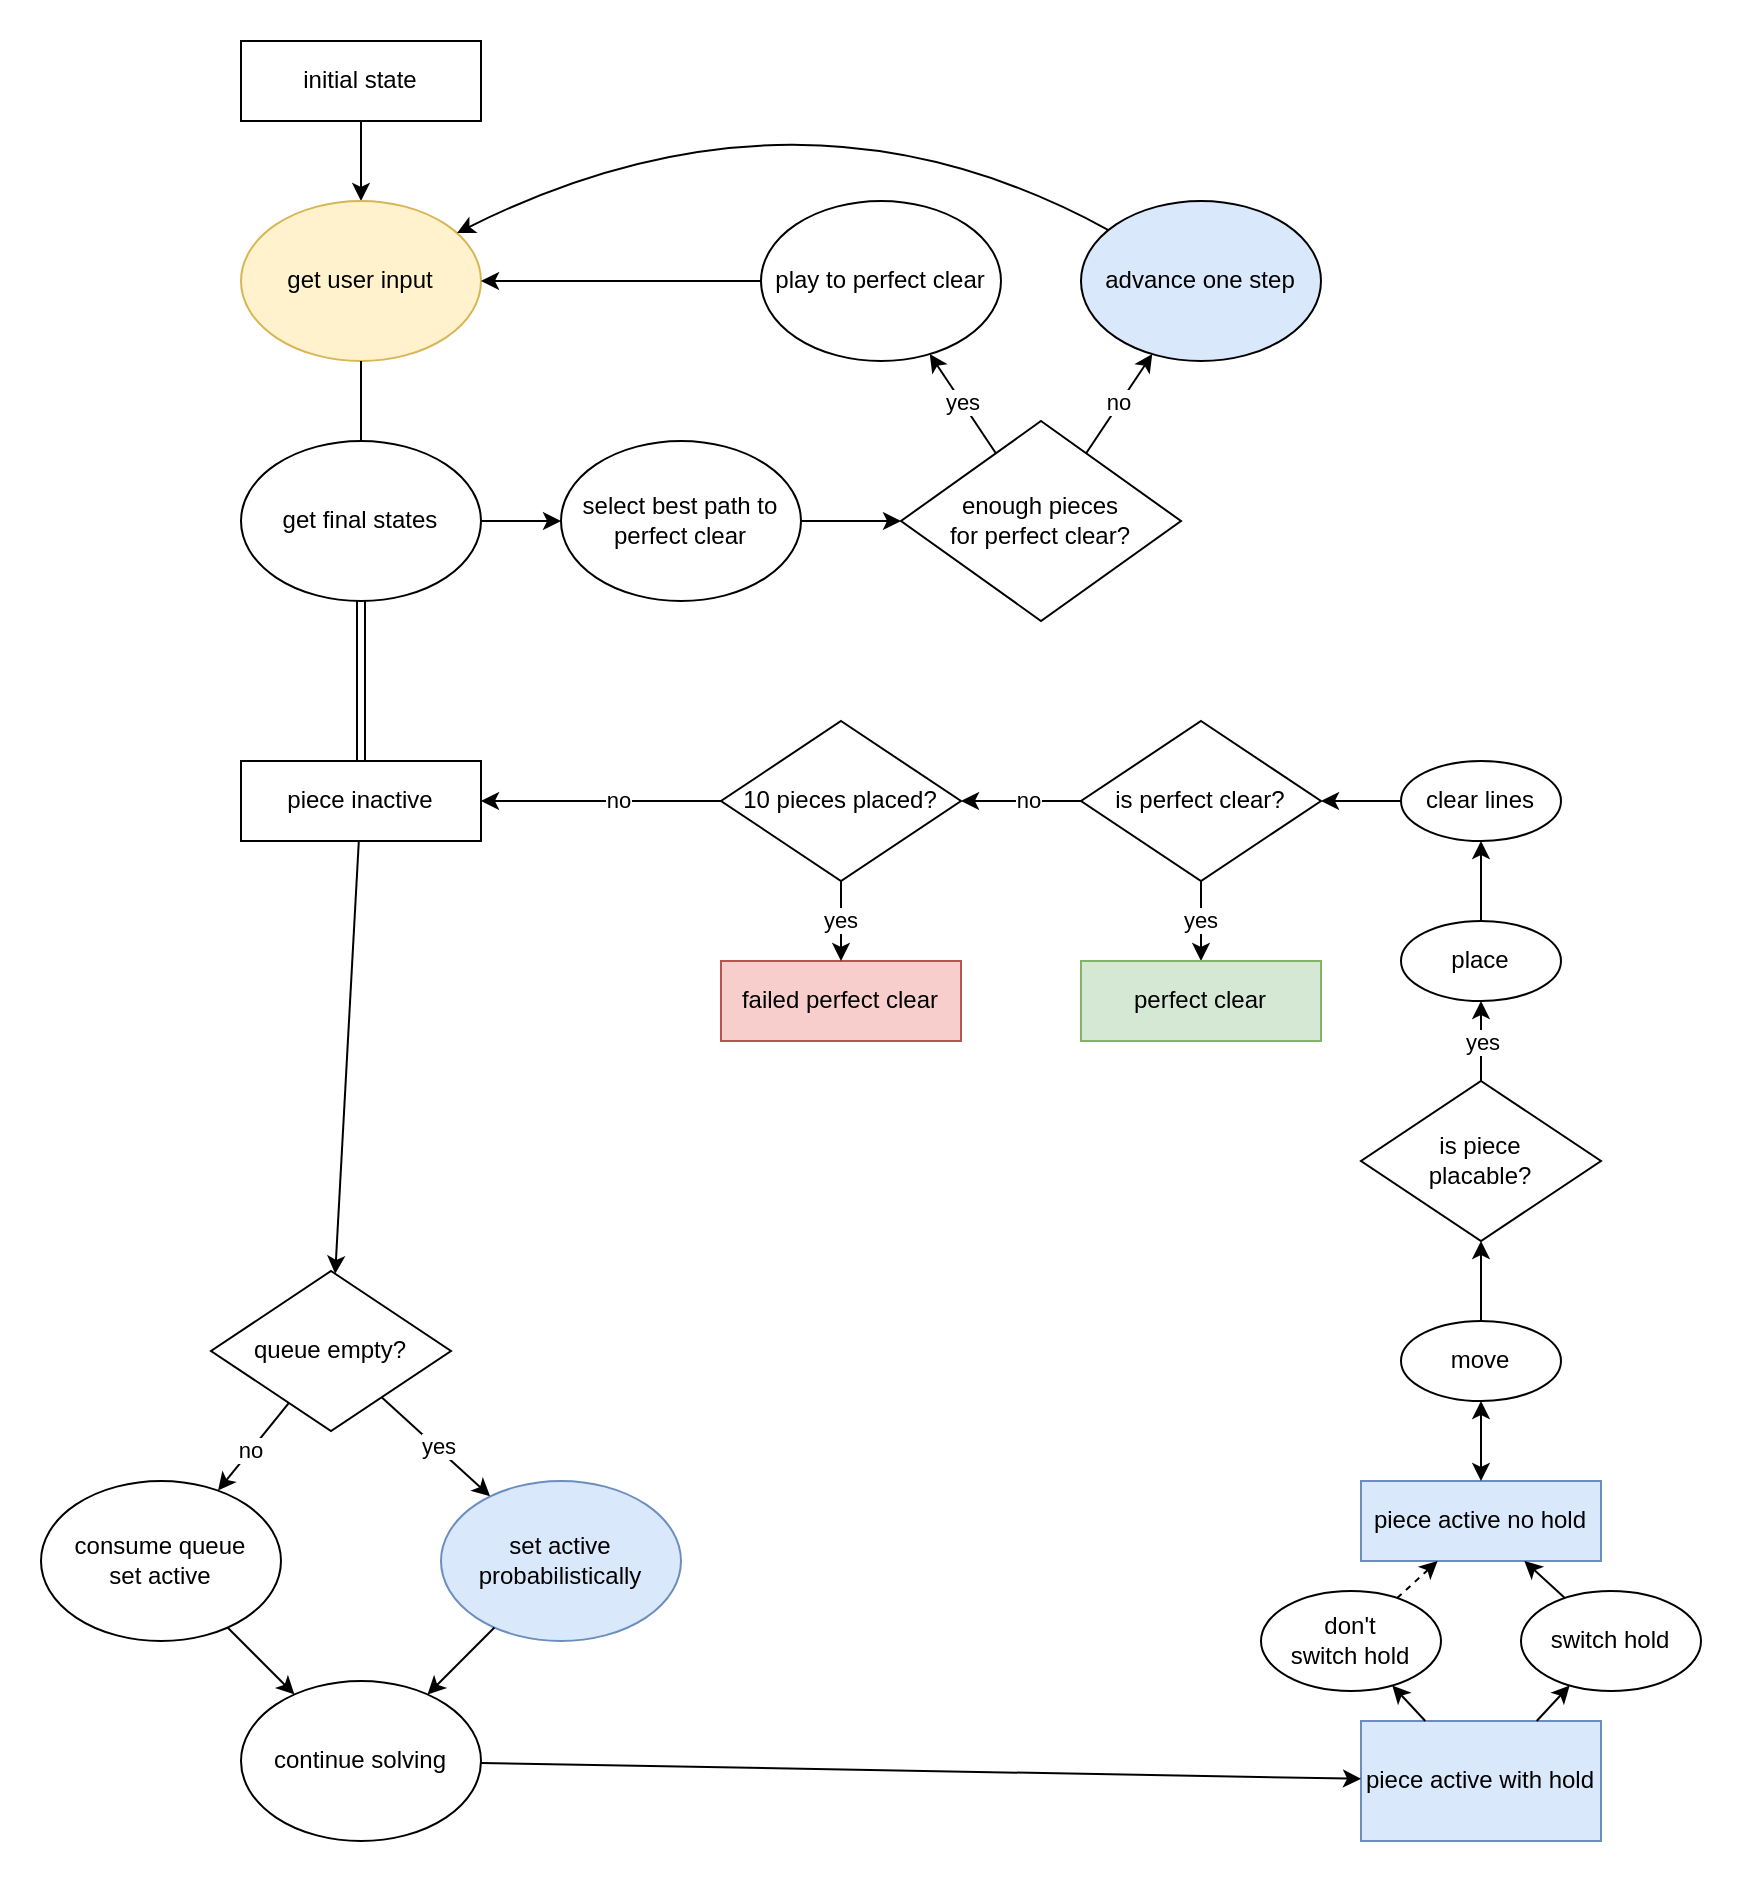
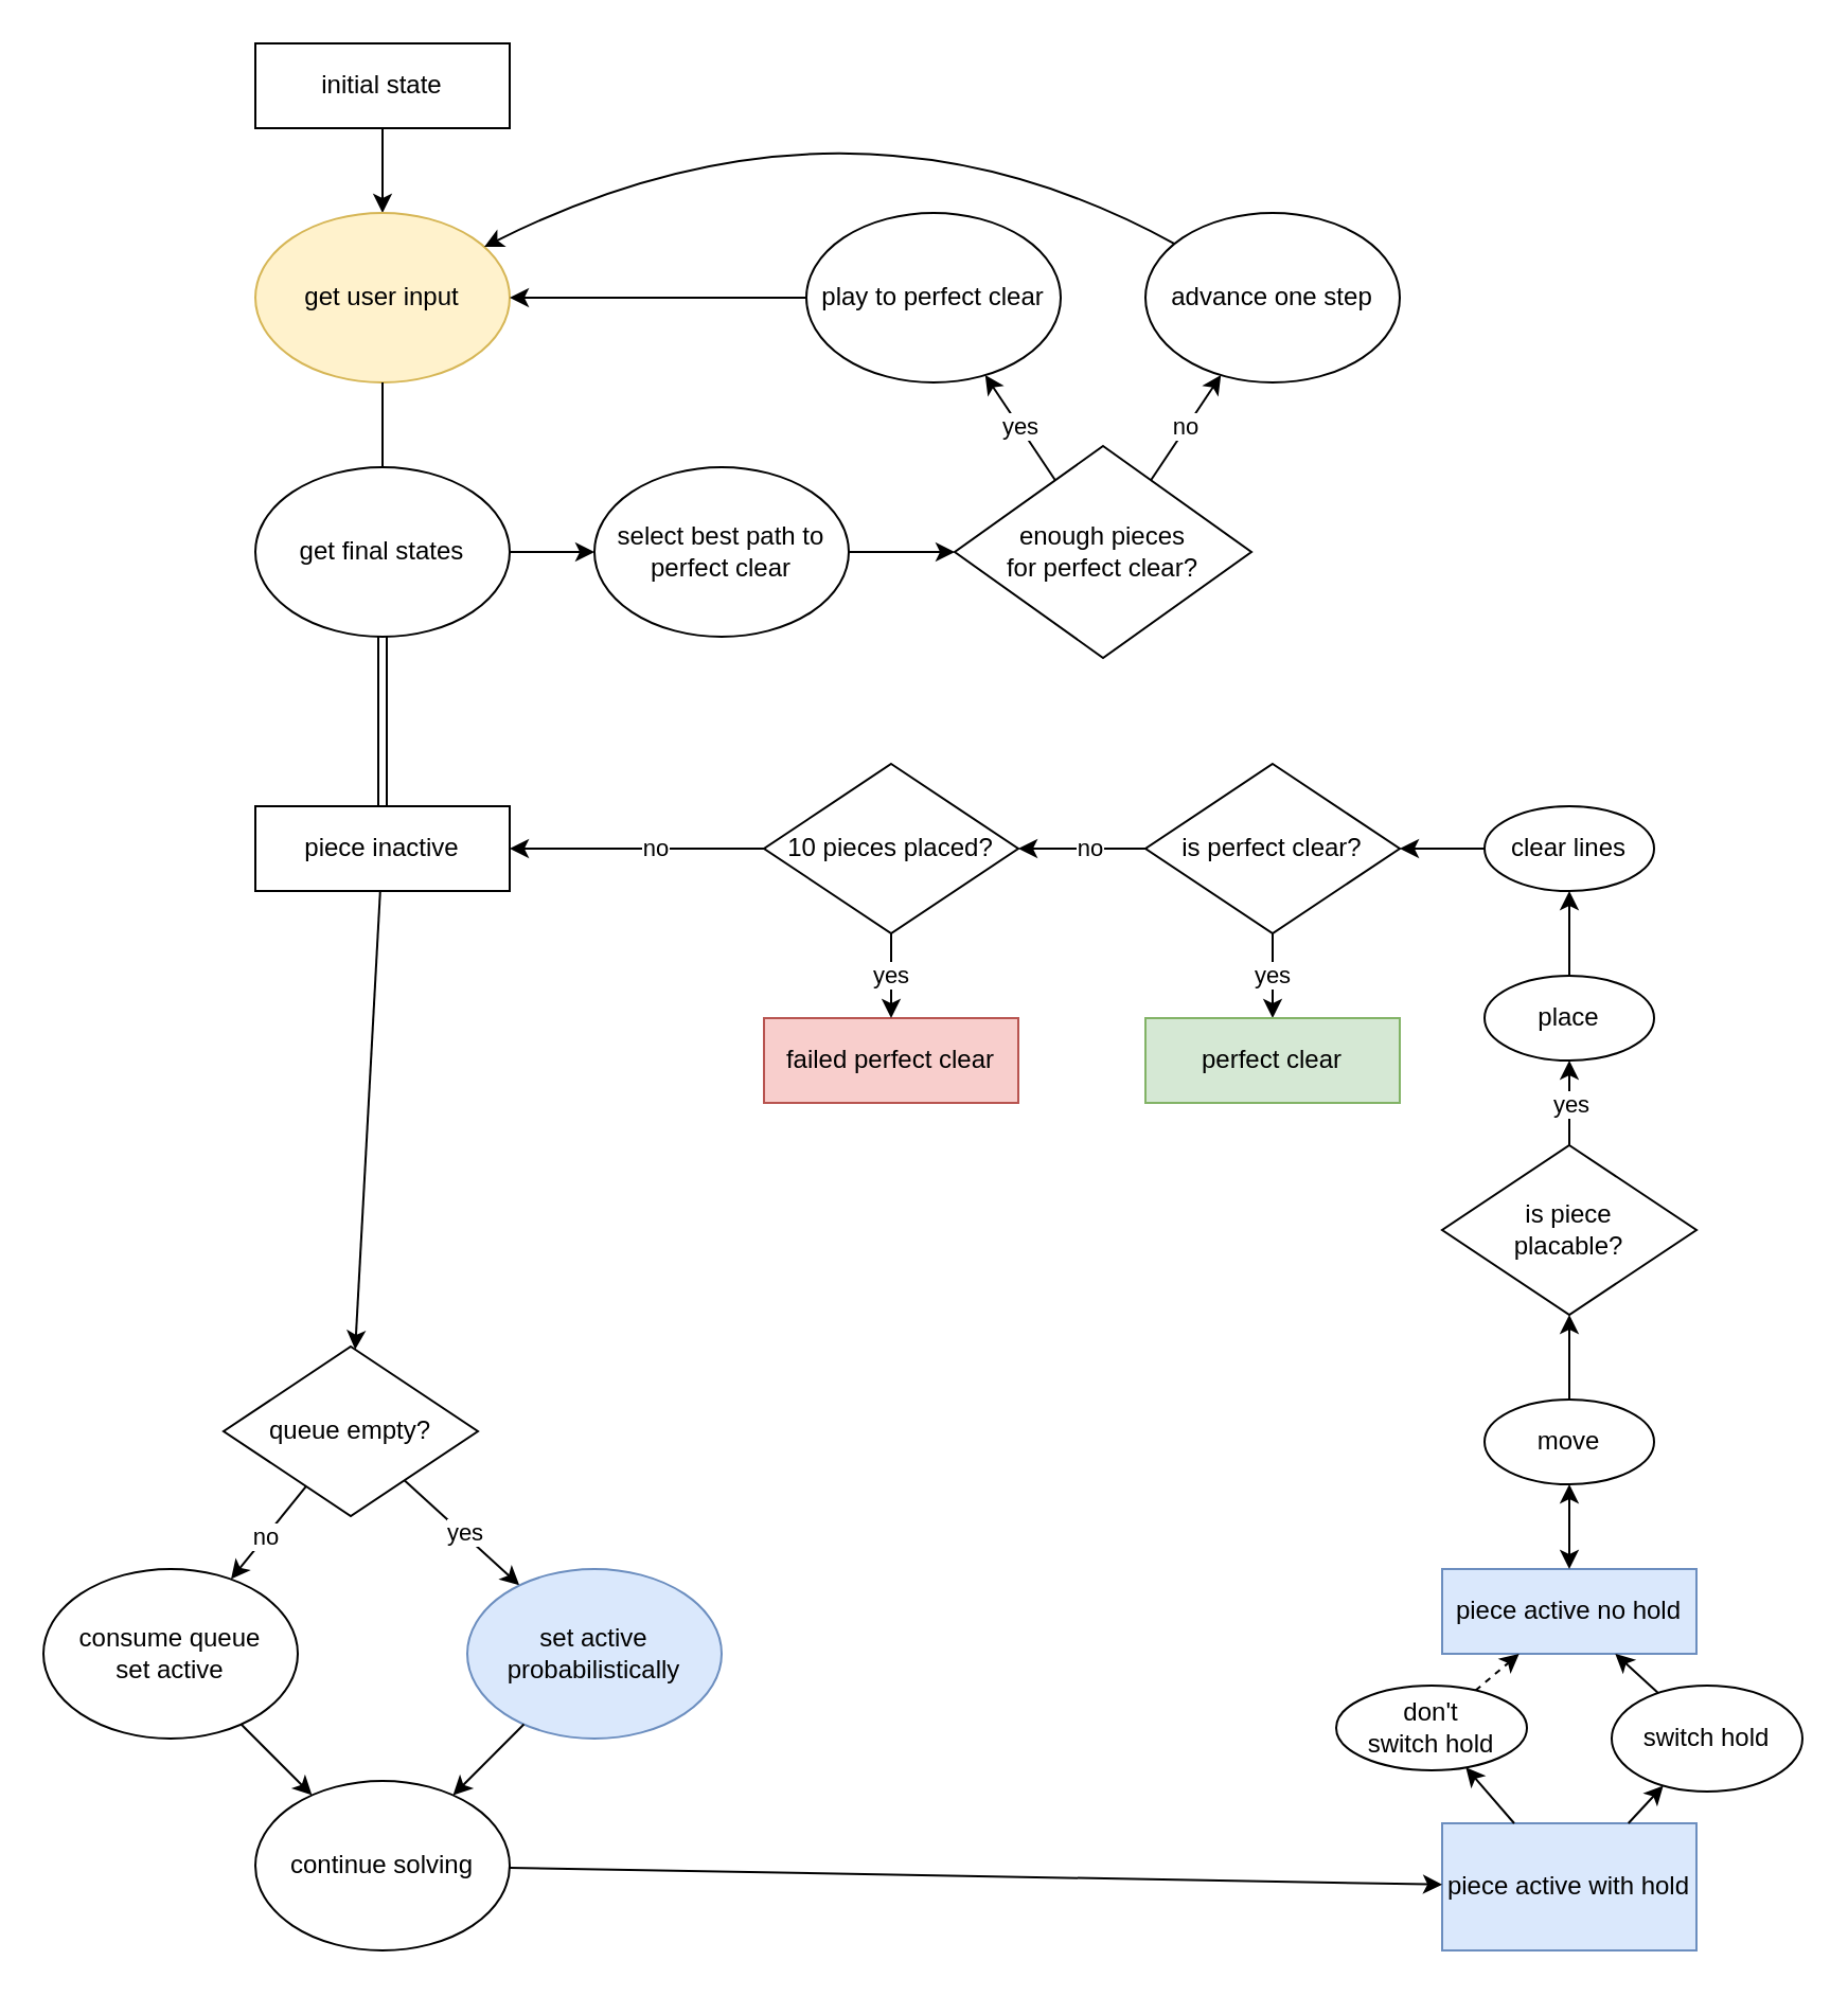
- <mxCell id="53" value="advance one step" style="ellipse;whiteSpace=wrap;html=1;fillColor=#dae8fc;" parent="1" vertex="1"><mxGeometry x="540" y="100" width="120" height="80" as="geometry" /></mxCell>
+ <mxCell id="53" value="advance one step" style="ellipse;whiteSpace=wrap;html=1;" parent="1" vertex="1"><mxGeometry x="540" y="100" width="120" height="80" as="geometry" /></mxCell>
- <mxCell id="24" value="don't&lt;br&gt;switch hold" style="ellipse;whiteSpace=wrap;html=1;" parent="1" vertex="1"><mxGeometry x="630" y="795" width="90" height="50" as="geometry" /></mxCell>
+ <mxCell id="24" value="don't&lt;br&gt;switch hold" style="ellipse;whiteSpace=wrap;html=1;" parent="1" vertex="1"><mxGeometry x="630" y="795" width="90" height="40" as="geometry" /></mxCell>
